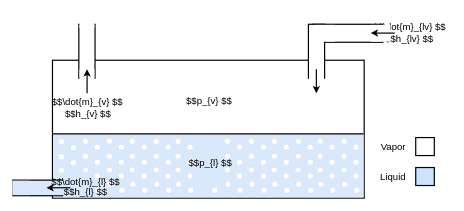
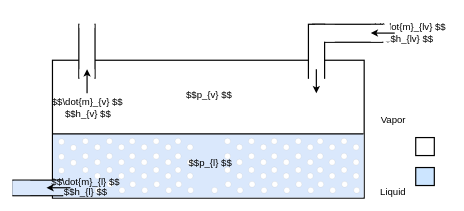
- <mxCell id="9" value="$$p_{v} $$ " style="text;html=1;align=center;verticalAlign=middle;resizable=0;points=[];autosize=1;strokeColor=none;fillColor=none;fontSize=16;fontFamily=Helvetica;fontColor=#000000;" vertex="1" parent="1"><mxGeometry x="302.5" y="157" width="90" height="20" as="geometry" /></mxCell>
+ <mxCell id="9" value="$$p_{v} $$ " style="text;html=1;align=center;verticalAlign=middle;resizable=0;points=[];autosize=1;strokeColor=none;fillColor=none;fontSize=16;fontFamily=Helvetica;fontColor=#000000;" vertex="1" parent="1"><mxGeometry x="302.5" y="147" width="90" height="20" as="geometry" /></mxCell>
- <mxCell id="5" value="Vapor" style="text;whiteSpace=wrap;html=1;fontSize=16;fontFamily=Helvetica;" vertex="1" parent="1"><mxGeometry x="633" y="229" width="49" height="30" as="geometry" /></mxCell>
+ <mxCell id="5" value="Vapor" style="text;whiteSpace=wrap;html=1;fontSize=16;fontFamily=Helvetica;" vertex="1" parent="1"><mxGeometry x="633" y="184" width="49" height="30" as="geometry" /></mxCell>
- <mxCell id="6" value="Liquid" style="text;whiteSpace=wrap;html=1;fontSize=16;fontFamily=Helvetica;" vertex="1" parent="1"><mxGeometry x="632" y="279" width="50" height="30" as="geometry" /></mxCell>
+ <mxCell id="6" value="Liquid" style="text;whiteSpace=wrap;html=1;fontSize=16;fontFamily=Helvetica;" vertex="1" parent="1"><mxGeometry x="632" y="304" width="50" height="30" as="geometry" /></mxCell>
